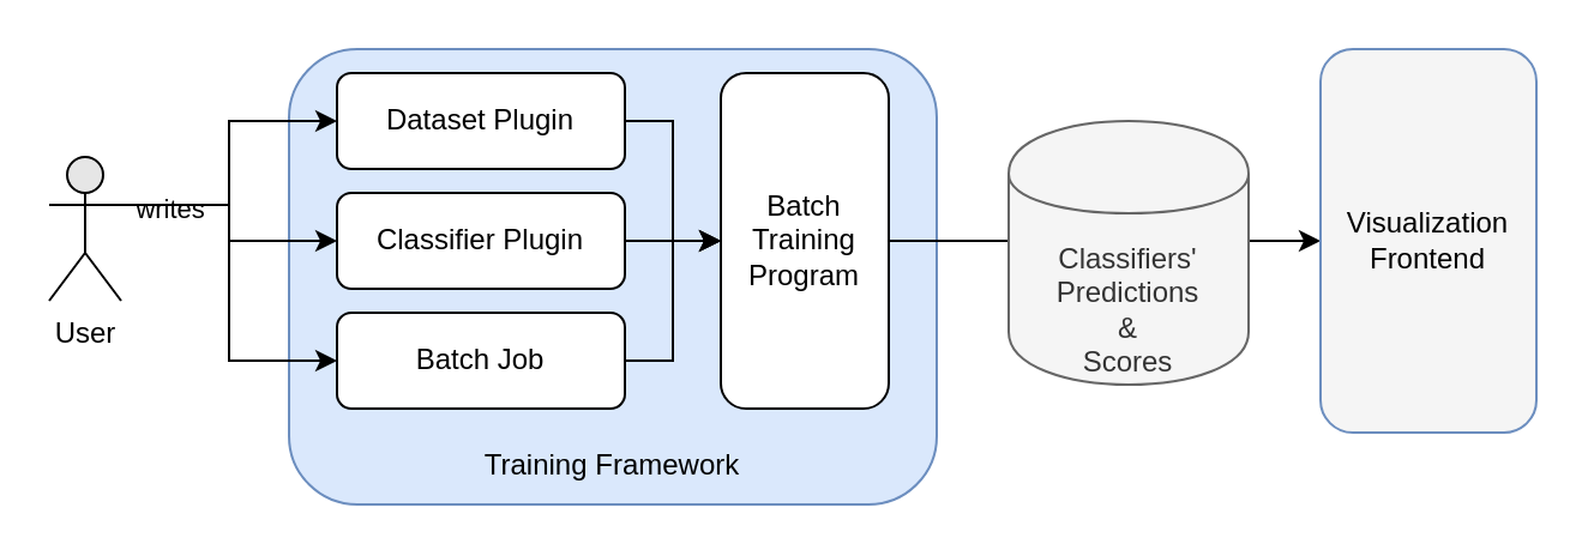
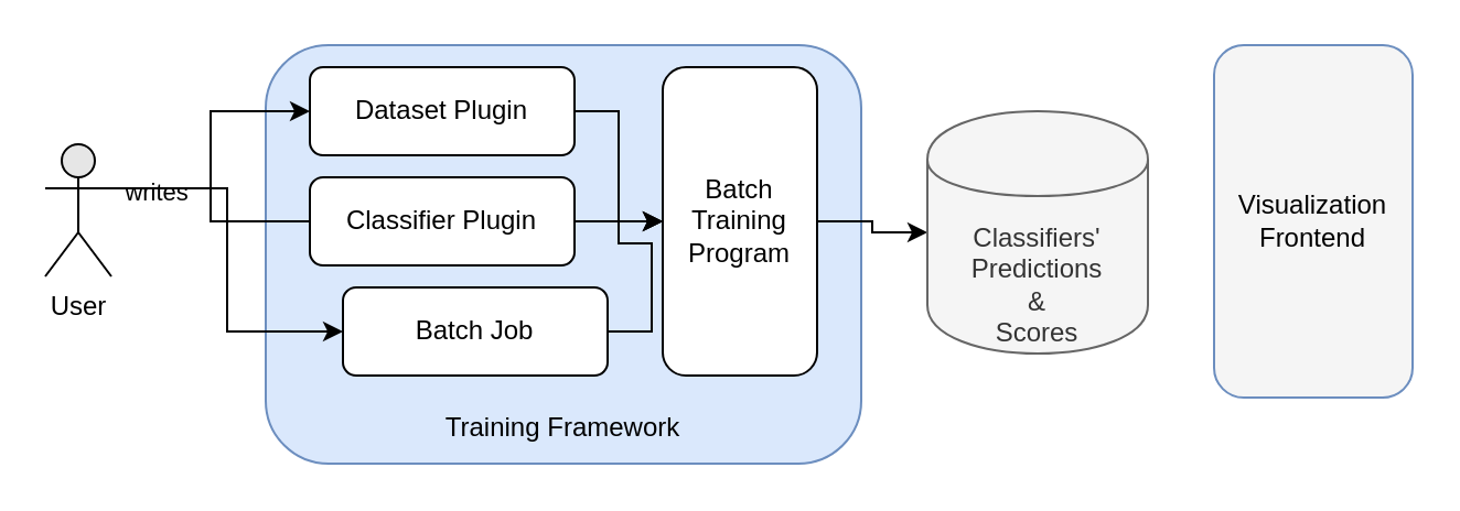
- <mxCell id="14" style="edgeStyle=orthogonalEdgeStyle;rounded=0;orthogonalLoop=1;jettySize=auto;html=1;exitX=1;exitY=0.333;exitDx=0;exitDy=0;exitPerimeter=0;entryX=0;entryY=0.5;entryDx=0;entryDy=0;labelBackgroundColor=none;" edge="1" parent="1" source="16" target="6"><mxGeometry relative="1" as="geometry" /></mxCell>
+ <mxCell id="14" style="edgeStyle=orthogonalEdgeStyle;rounded=0;orthogonalLoop=1;jettySize=auto;html=1;exitX=1;exitY=0.333;exitDx=0;exitDy=0;exitPerimeter=0;entryX=0;entryY=0.5;entryDx=0;entryDy=0;labelBackgroundColor=none;endArrow=none;" edge="1" parent="1" source="16" target="6"><mxGeometry relative="1" as="geometry" /></mxCell>
- <mxCell id="9" value="" style="edgeStyle=orthogonalEdgeStyle;rounded=0;orthogonalLoop=1;jettySize=auto;html=1;exitX=1;exitY=0.5;exitDx=0;exitDy=0;labelBackgroundColor=none;entryX=0;entryY=0.5;entryDx=0;entryDy=0;" edge="1" parent="1" source="10" target="11"><mxGeometry relative="1" as="geometry"><mxPoint x="500" y="100" as="targetPoint" /></mxGeometry></mxCell>
+ <mxCell id="9" value="" style="edgeStyle=orthogonalEdgeStyle;rounded=0;orthogonalLoop=1;jettySize=auto;html=1;exitX=1;exitY=0.5;exitDx=0;exitDy=0;labelBackgroundColor=none;" edge="1" parent="1" source="10" target="12"><mxGeometry relative="1" as="geometry"><mxPoint x="500" y="100" as="targetPoint" /></mxGeometry></mxCell>
- <mxCell id="8" value="Batch Job" style="rounded=1;whiteSpace=wrap;html=1;" vertex="1" parent="1"><mxGeometry x="140" y="130" width="120" height="40" as="geometry" /></mxCell>
+ <mxCell id="8" value="Batch Job" style="rounded=1;whiteSpace=wrap;html=1;" vertex="1" parent="1"><mxGeometry x="155" y="130" width="120" height="40" as="geometry" /></mxCell>
